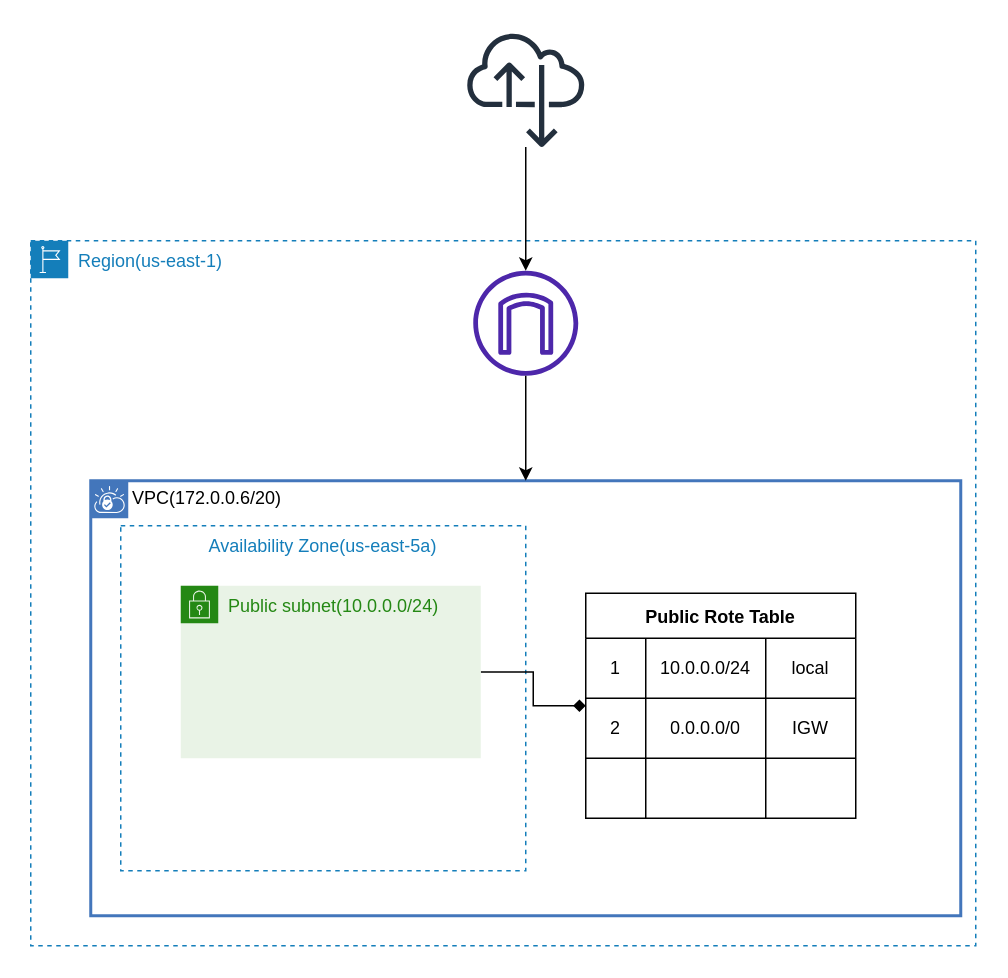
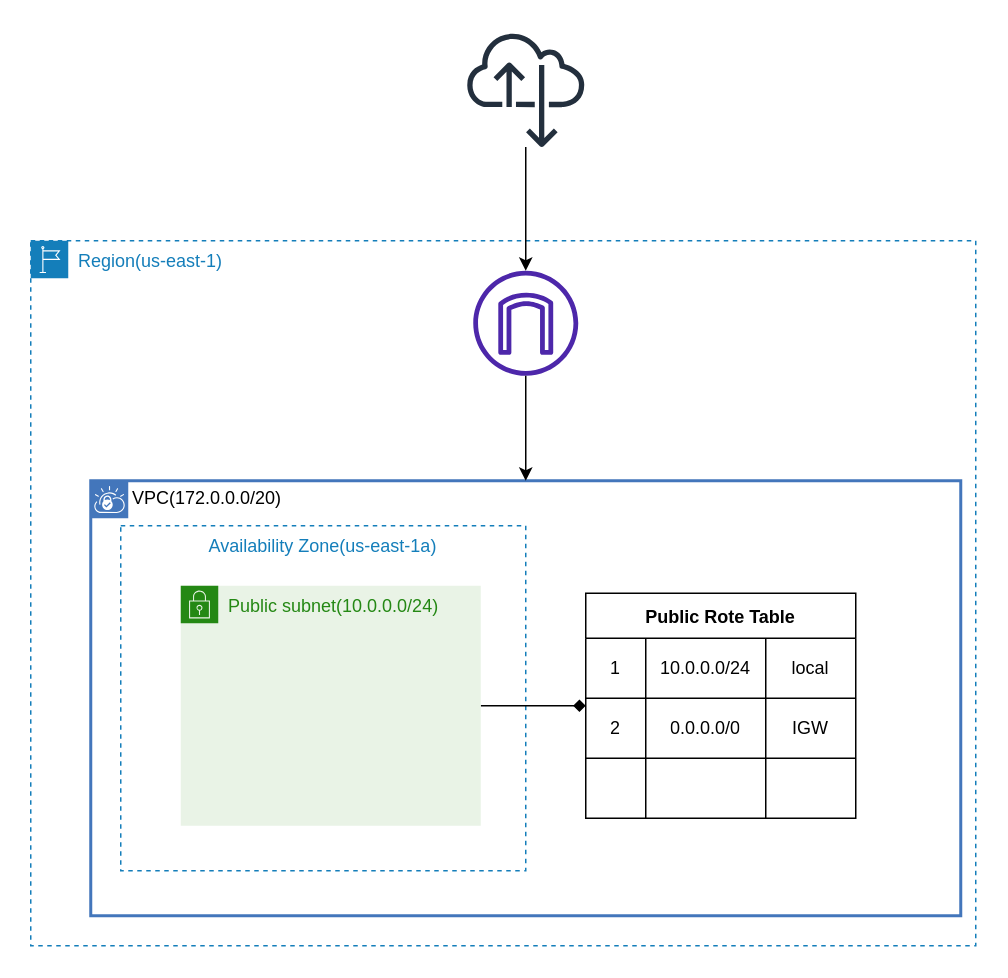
- <mxCell id="2" value="VPC(172.0.0.6/20)" style="shape=mxgraph.ibm.box;prType=vpc;fontStyle=0;verticalAlign=top;align=left;spacingLeft=32;spacingTop=4;fillColor=none;rounded=0;whiteSpace=wrap;html=1;strokeColor=#4376BB;strokeWidth=2;dashed=0;container=1;spacing=-4;collapsible=0;expand=0;recursiveResize=0;" parent="1" vertex="1"><mxGeometry x="60" y="320" width="580" height="290" as="geometry" /></mxCell>
+ <mxCell id="2" value="VPC(172.0.0.0/20)" style="shape=mxgraph.ibm.box;prType=vpc;fontStyle=0;verticalAlign=top;align=left;spacingLeft=32;spacingTop=4;fillColor=none;rounded=0;whiteSpace=wrap;html=1;strokeColor=#4376BB;strokeWidth=2;dashed=0;container=1;spacing=-4;collapsible=0;expand=0;recursiveResize=0;" parent="1" vertex="1"><mxGeometry x="60" y="320" width="580" height="290" as="geometry" /></mxCell>
- <mxCell id="3" value="Availability Zone(us-east-5a)" style="fillColor=none;strokeColor=#147EBA;dashed=1;verticalAlign=top;fontStyle=0;fontColor=#147EBA;" parent="2" vertex="1"><mxGeometry x="20" y="30" width="270" height="230" as="geometry" /></mxCell>
+ <mxCell id="3" value="Availability Zone(us-east-1a)" style="fillColor=none;strokeColor=#147EBA;dashed=1;verticalAlign=top;fontStyle=0;fontColor=#147EBA;" parent="2" vertex="1"><mxGeometry x="20" y="30" width="270" height="230" as="geometry" /></mxCell>
- <mxCell id="5" value="Public subnet(10.0.0.0/24)" style="points=[[0,0],[0.25,0],[0.5,0],[0.75,0],[1,0],[1,0.25],[1,0.5],[1,0.75],[1,1],[0.75,1],[0.5,1],[0.25,1],[0,1],[0,0.75],[0,0.5],[0,0.25]];outlineConnect=0;gradientColor=none;html=1;whiteSpace=wrap;fontSize=12;fontStyle=0;container=1;pointerEvents=0;collapsible=0;recursiveResize=0;shape=mxgraph.aws4.group;grIcon=mxgraph.aws4.group_security_group;grStroke=0;strokeColor=#248814;fillColor=#E9F3E6;verticalAlign=top;align=left;spacingLeft=30;fontColor=#248814;dashed=0;" vertex="1" parent="2"><mxGeometry x="60" y="70" width="200" height="115" as="geometry" /></mxCell>
+ <mxCell id="5" value="Public subnet(10.0.0.0/24)" style="points=[[0,0],[0.25,0],[0.5,0],[0.75,0],[1,0],[1,0.25],[1,0.5],[1,0.75],[1,1],[0.75,1],[0.5,1],[0.25,1],[0,1],[0,0.75],[0,0.5],[0,0.25]];outlineConnect=0;gradientColor=none;html=1;whiteSpace=wrap;fontSize=12;fontStyle=0;container=1;pointerEvents=0;collapsible=0;recursiveResize=0;shape=mxgraph.aws4.group;grIcon=mxgraph.aws4.group_security_group;grStroke=0;strokeColor=#248814;fillColor=#E9F3E6;verticalAlign=top;align=left;spacingLeft=30;fontColor=#248814;dashed=0;" vertex="1" parent="2"><mxGeometry x="60" y="70" width="200" height="160" as="geometry" /></mxCell>
